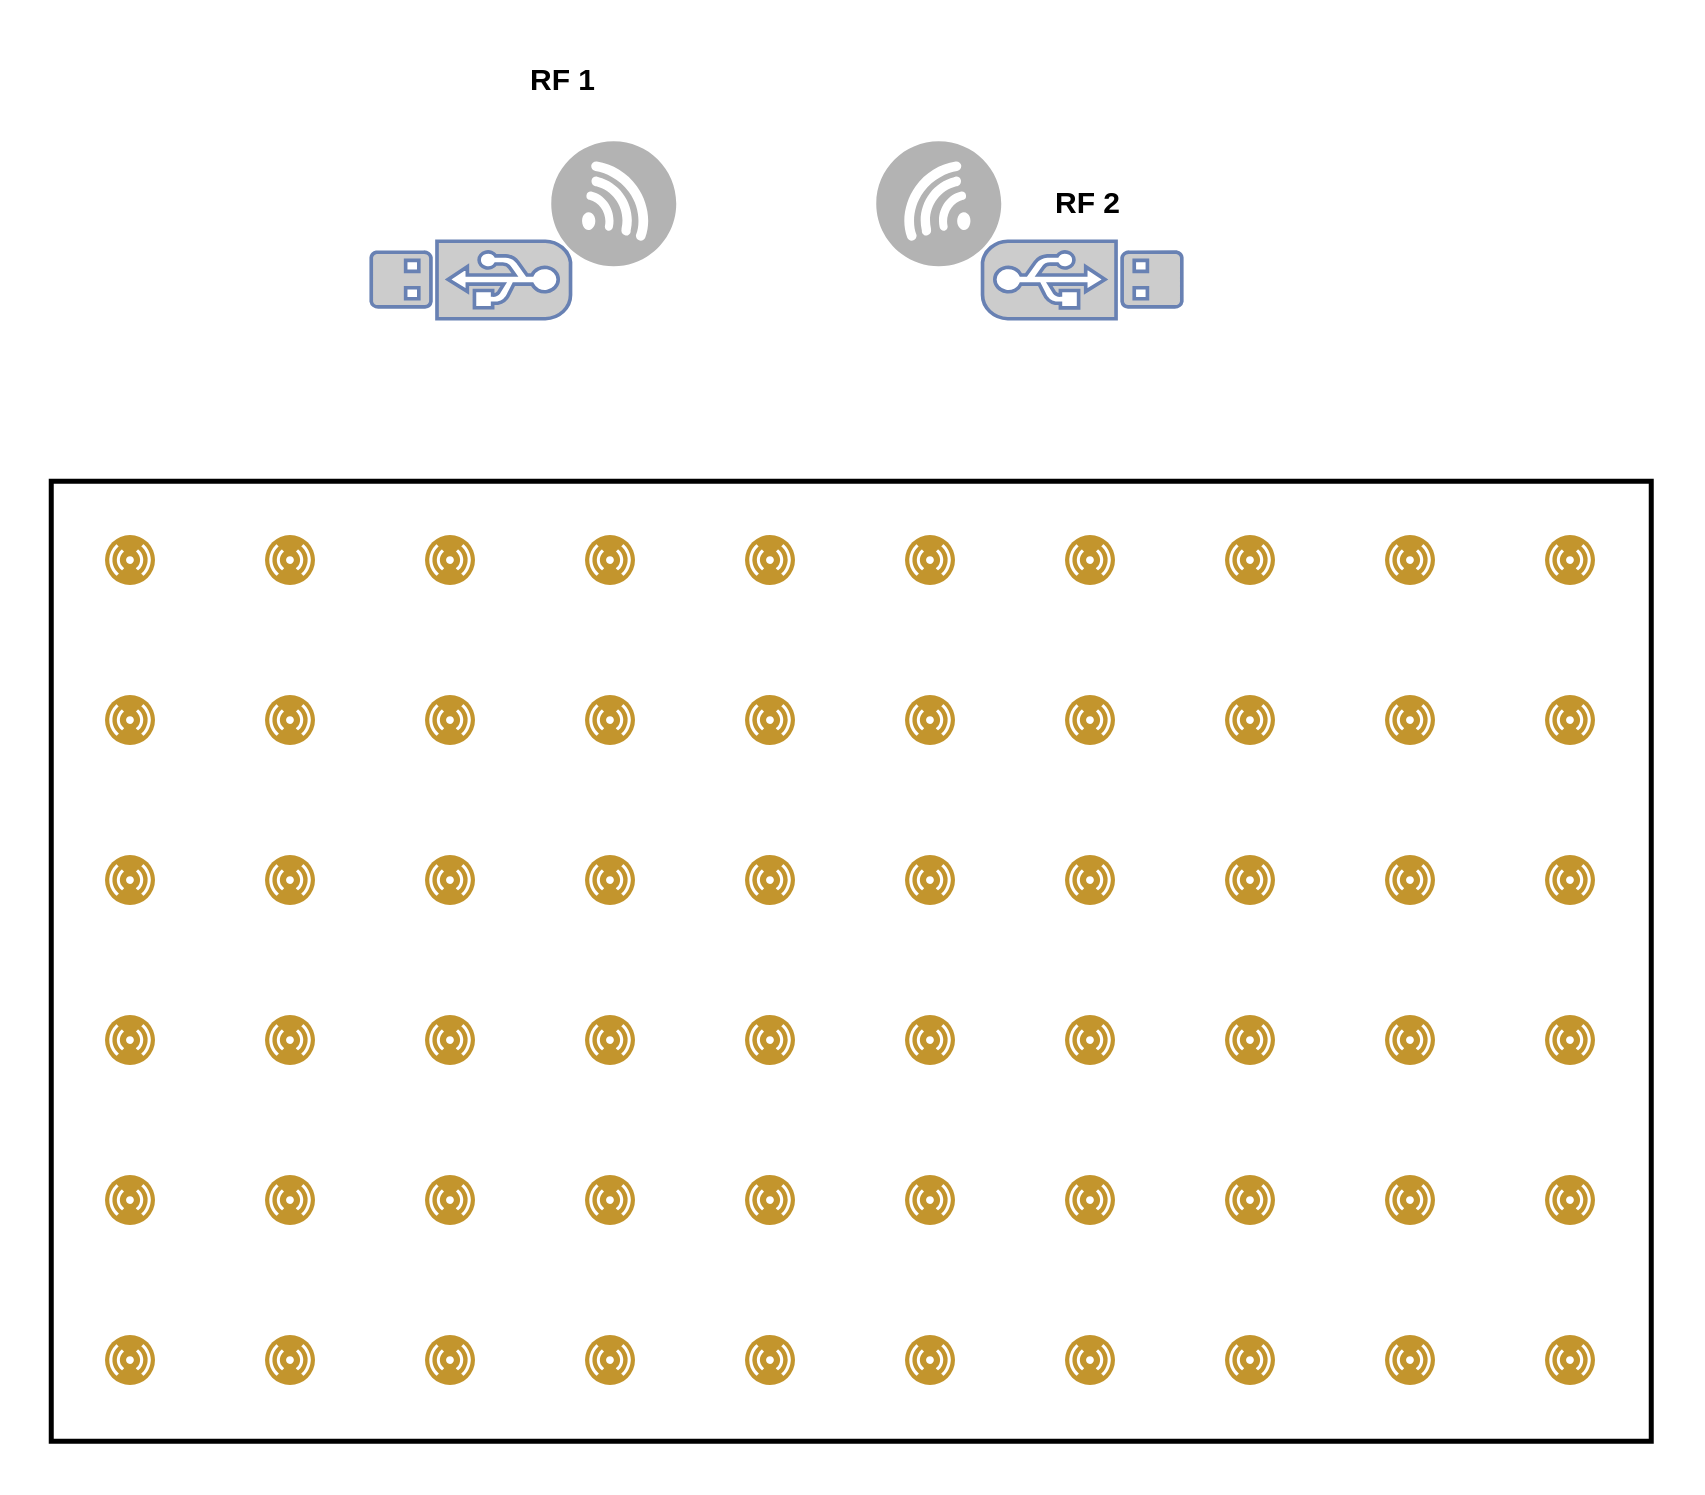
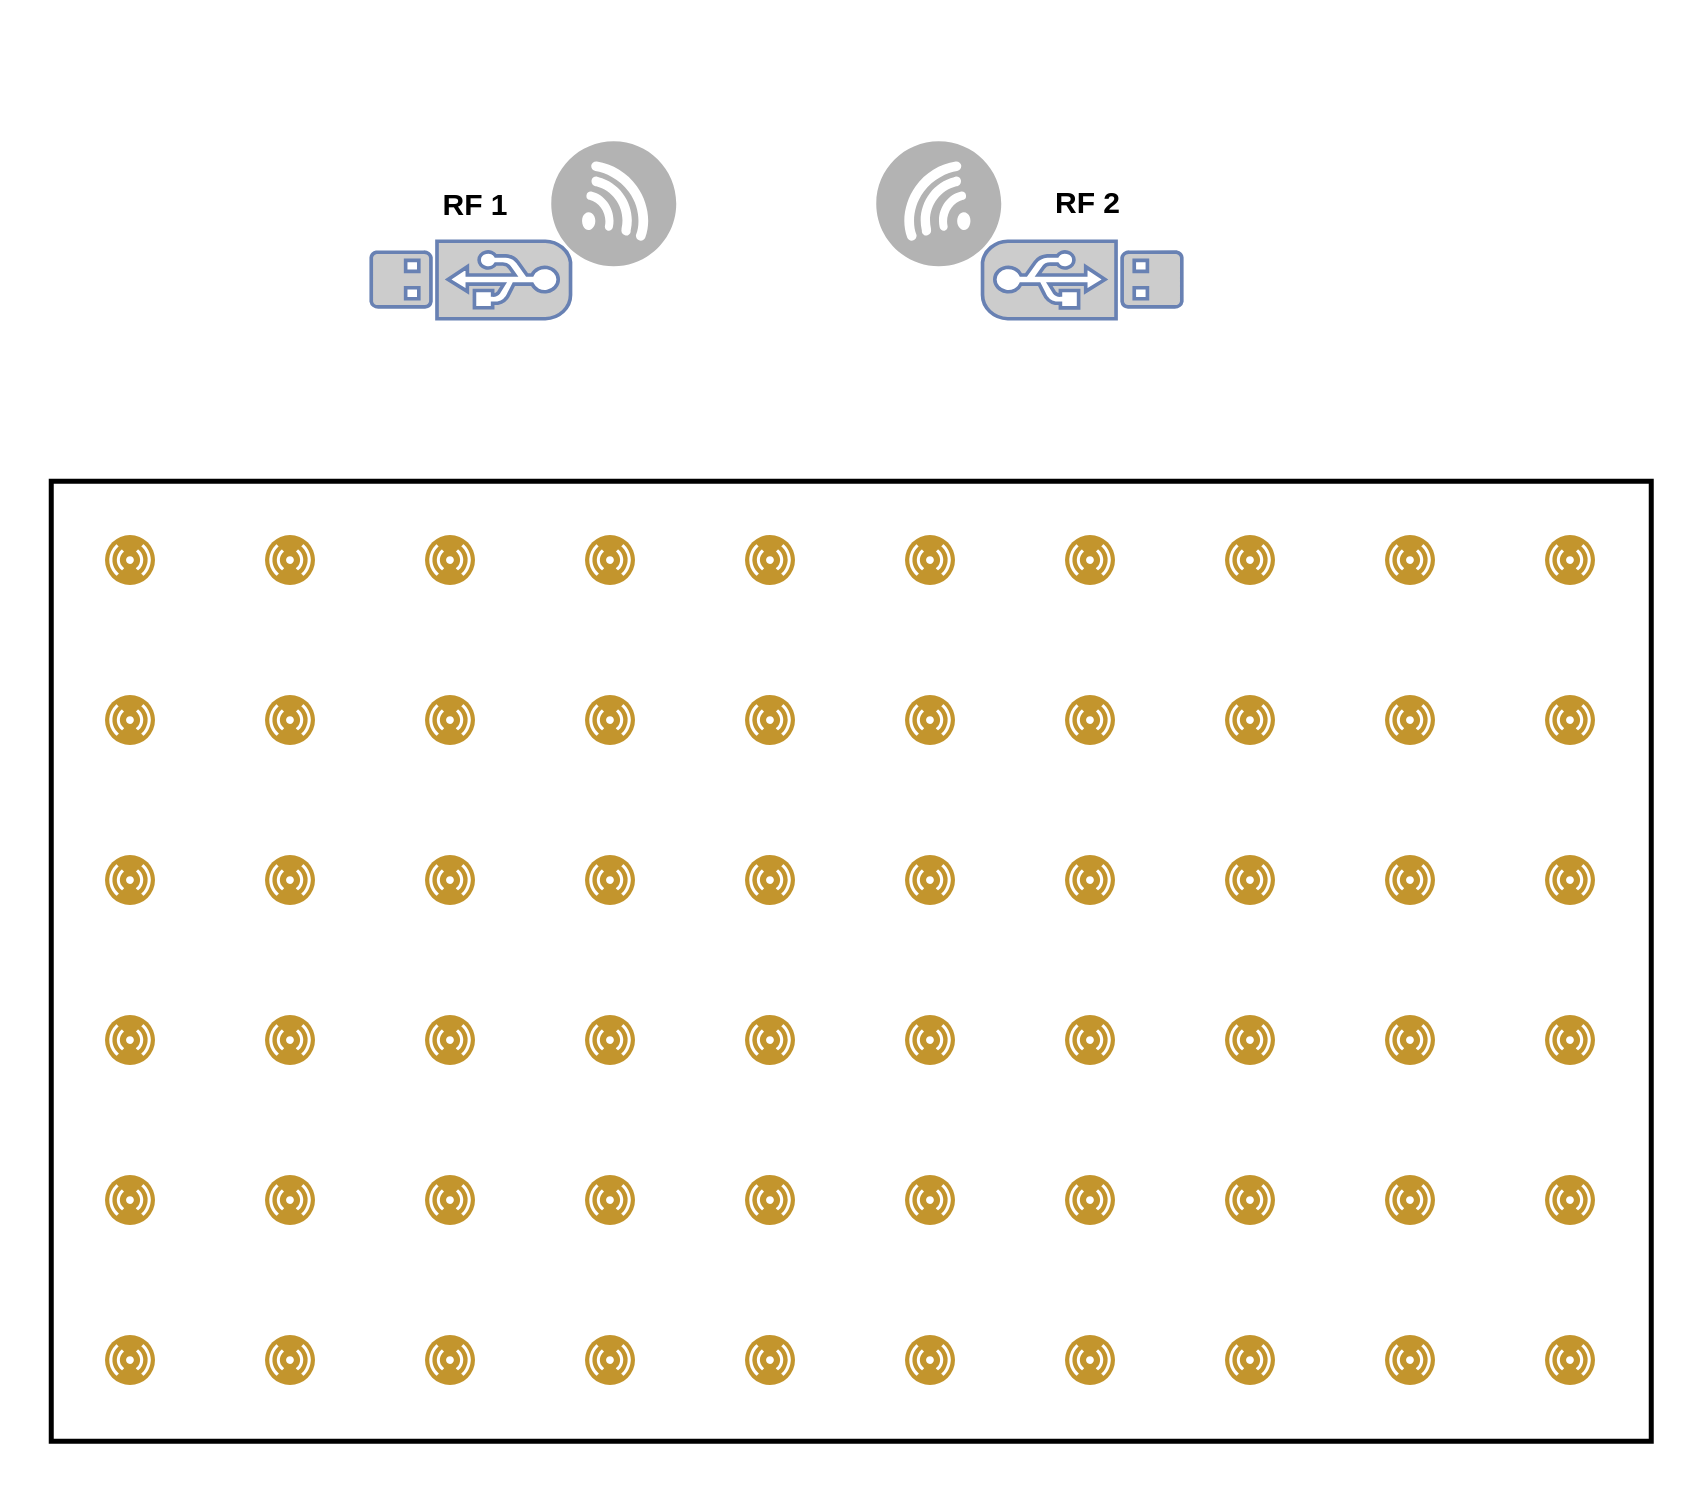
- <mxCell id="4" value="RF 1" style="text;html=1;strokeColor=none;fillColor=none;align=center;verticalAlign=middle;whiteSpace=wrap;rounded=0;fontStyle=1" vertex="1" parent="1"><mxGeometry x="205" y="22" width="40" height="20" as="geometry" /></mxCell>
+ <mxCell id="4" value="RF 1" style="text;html=1;strokeColor=none;fillColor=none;align=center;verticalAlign=middle;whiteSpace=wrap;rounded=0;fontStyle=1" vertex="1" parent="1"><mxGeometry x="170" y="72" width="40" height="20" as="geometry" /></mxCell>
